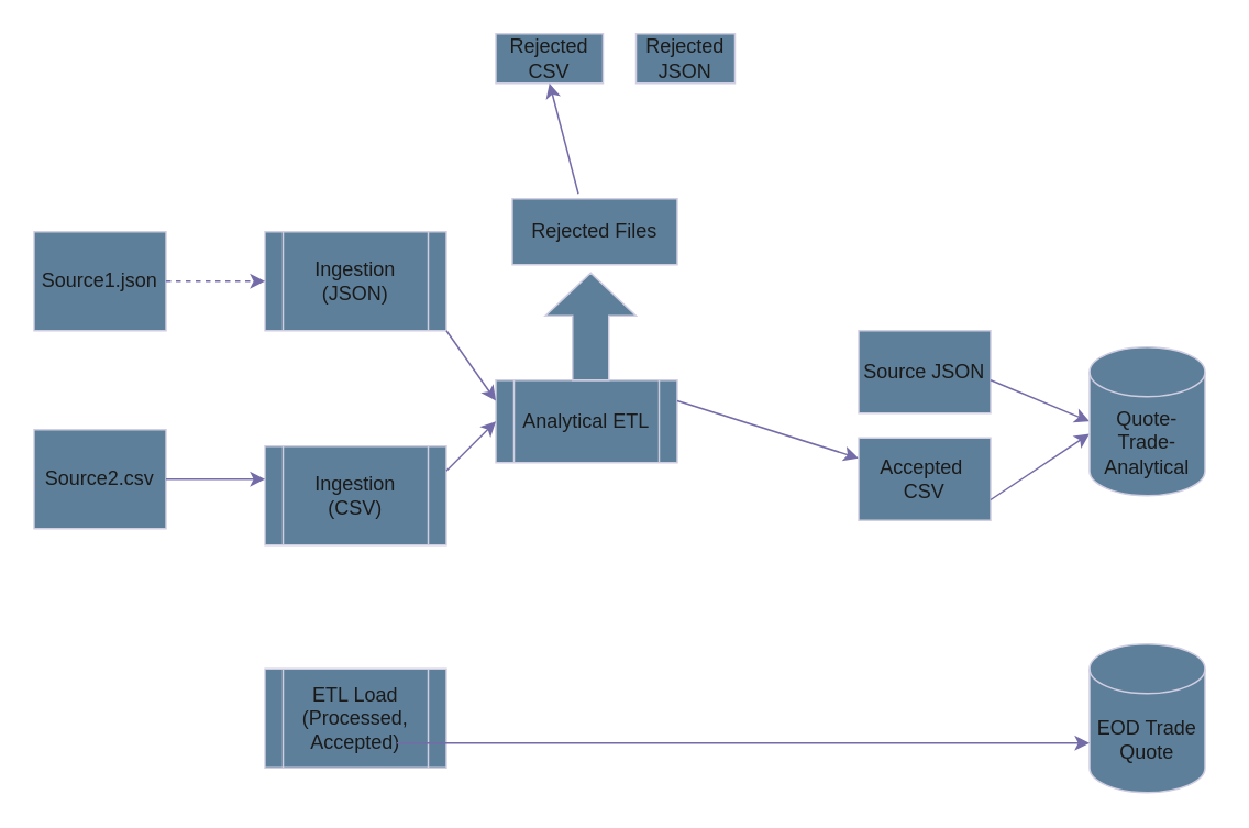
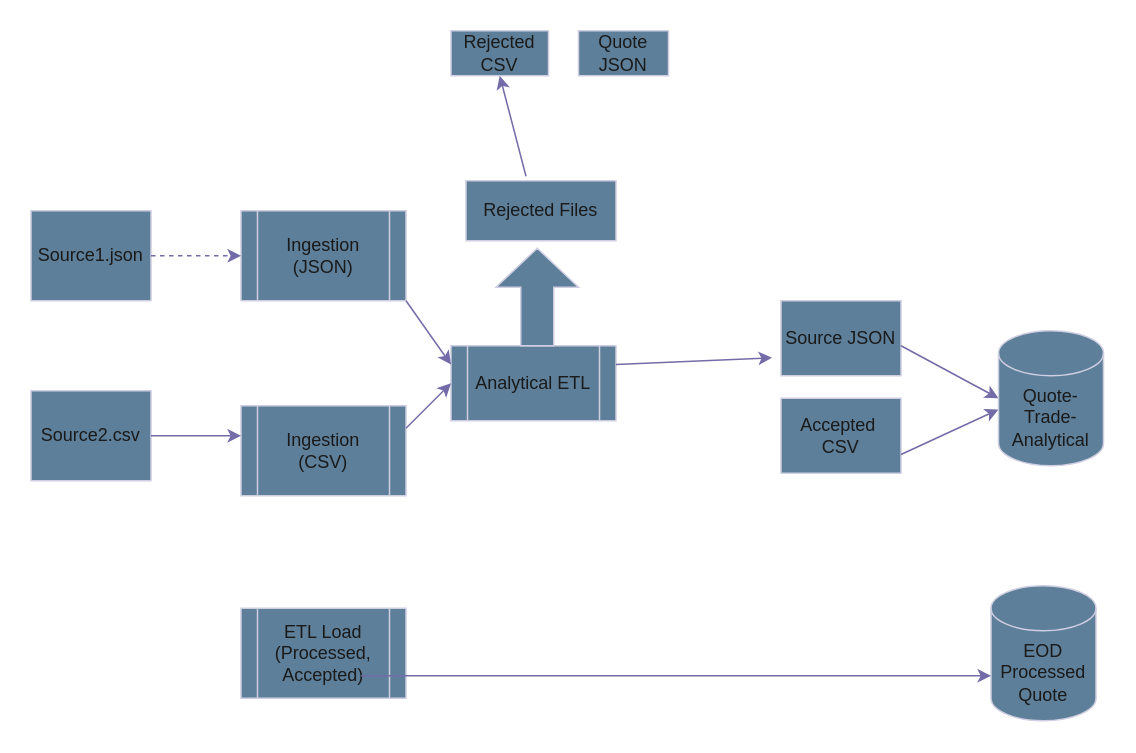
- <mxCell id="9" value="Rejected JSON" style="rounded=0;whiteSpace=wrap;html=1;labelBackgroundColor=none;fillColor=#5D7F99;strokeColor=#D0CEE2;fontColor=#1A1A1A;" vertex="1" parent="1"><mxGeometry x="385" y="20" width="60" height="30" as="geometry" /></mxCell>
+ <mxCell id="9" value="Quote JSON" style="rounded=0;whiteSpace=wrap;html=1;labelBackgroundColor=none;fillColor=#5D7F99;strokeColor=#D0CEE2;fontColor=#1A1A1A;" vertex="1" parent="1"><mxGeometry x="385" y="20" width="60" height="30" as="geometry" /></mxCell>
- <mxCell id="25" value="Quote-Trade-Analytical" style="shape=cylinder3;whiteSpace=wrap;html=1;boundedLbl=1;backgroundOutline=1;size=15;strokeColor=#D0CEE2;fontColor=#1A1A1A;fillColor=#5D7F99;labelBackgroundColor=none;rounded=0;" vertex="1" parent="1"><mxGeometry x="660" y="210" width="70" height="90" as="geometry" /></mxCell>
+ <mxCell id="25" value="Quote-Trade-Analytical" style="shape=cylinder3;whiteSpace=wrap;html=1;boundedLbl=1;backgroundOutline=1;size=15;strokeColor=#D0CEE2;fontColor=#1A1A1A;fillColor=#5D7F99;labelBackgroundColor=none;rounded=0;" vertex="1" parent="1"><mxGeometry x="665" y="220" width="70" height="90" as="geometry" /></mxCell>
- <mxCell id="18" value="" style="endArrow=classic;html=1;rounded=0;labelBackgroundColor=none;strokeColor=#736CA8;fontColor=default;exitX=1;exitY=0.25;exitDx=0;exitDy=0;endFill=1;" edge="1" parent="1" source="3" target="20"><mxGeometry width="50" height="50" relative="1" as="geometry"><mxPoint x="410" y="262" as="sourcePoint" /><mxPoint x="460" y="230" as="targetPoint" /></mxGeometry></mxCell>
+ <mxCell id="18" value="" style="endArrow=classic;html=1;rounded=0;labelBackgroundColor=none;strokeColor=#736CA8;fontColor=default;entryX=-0.075;entryY=0.76;entryDx=0;entryDy=0;entryPerimeter=0;exitX=1;exitY=0.25;exitDx=0;exitDy=0;endFill=1;" edge="1" parent="1" source="3" target="10"><mxGeometry width="50" height="50" relative="1" as="geometry"><mxPoint x="410" y="262" as="sourcePoint" /><mxPoint x="460" y="230" as="targetPoint" /></mxGeometry></mxCell>
- <mxCell id="19" value="EOD Trade Quote" style="shape=cylinder3;whiteSpace=wrap;html=1;boundedLbl=1;backgroundOutline=1;size=15;strokeColor=#D0CEE2;fontColor=#1A1A1A;fillColor=#5D7F99;labelBackgroundColor=none;rounded=0;" vertex="1" parent="1"><mxGeometry x="660" y="390" width="70" height="90" as="geometry" /></mxCell>
+ <mxCell id="19" value="EOD Processed Quote" style="shape=cylinder3;whiteSpace=wrap;html=1;boundedLbl=1;backgroundOutline=1;size=15;strokeColor=#D0CEE2;fontColor=#1A1A1A;fillColor=#5D7F99;labelBackgroundColor=none;rounded=0;" vertex="1" parent="1"><mxGeometry x="660" y="390" width="70" height="90" as="geometry" /></mxCell>
